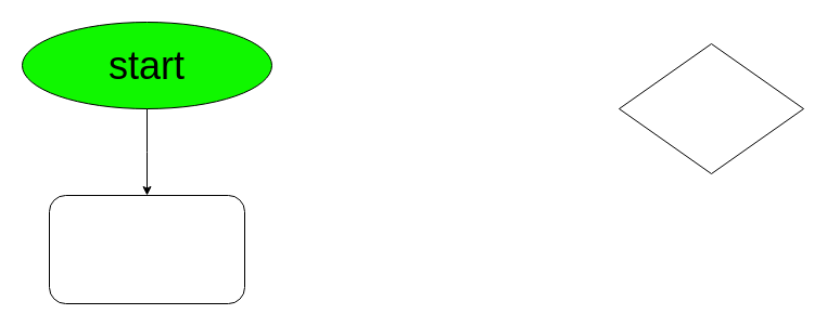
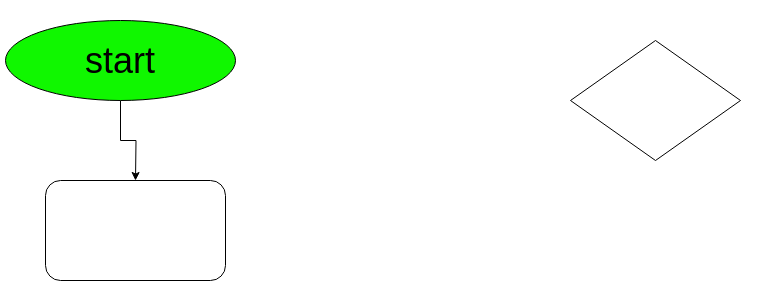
- <mxCell id="5" value="&lt;font style=&quot;font-size: 36px;&quot;&gt;start&lt;/font&gt;" style="ellipse;whiteSpace=wrap;html=1;fillColor=#10F700;" parent="1" vertex="1"><mxGeometry x="20" y="20" width="230" height="80" as="geometry" /></mxCell>
+ <mxCell id="5" value="&lt;font style=&quot;font-size: 36px;&quot;&gt;start&lt;/font&gt;" style="ellipse;whiteSpace=wrap;html=1;fillColor=#10F700;" parent="1" vertex="1"><mxGeometry x="5" y="20" width="230" height="80" as="geometry" /></mxCell>
